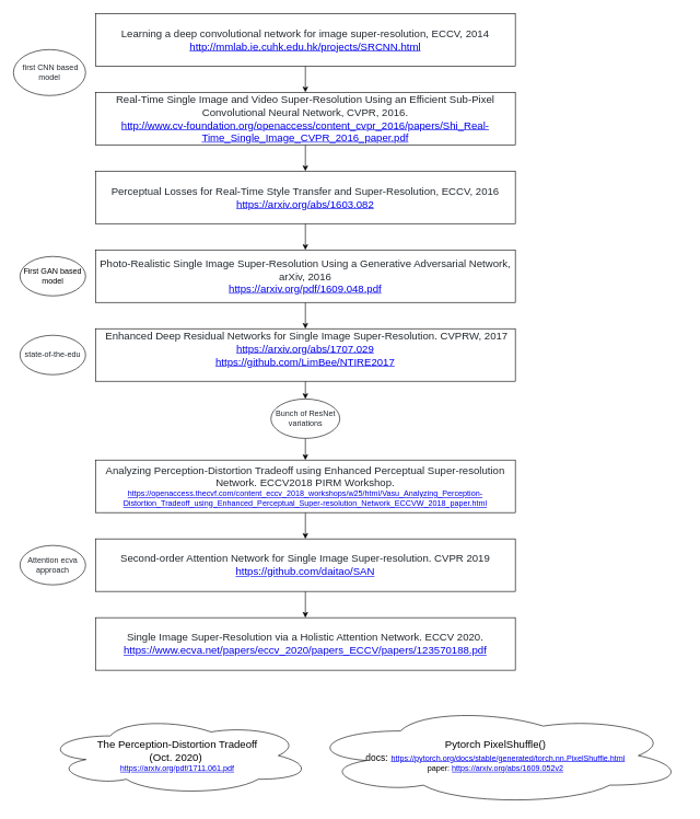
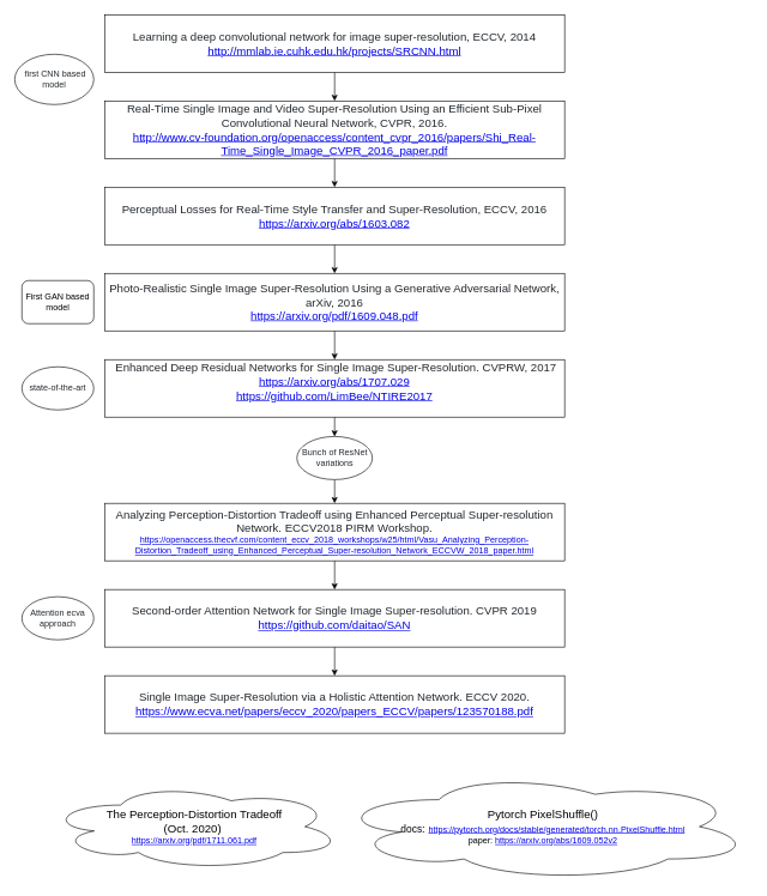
- <mxCell id="10" value="First GAN based model" style="ellipse;whiteSpace=wrap;html=1;" parent="1" vertex="1"><mxGeometry x="30" y="390" width="100" height="60" as="geometry" /></mxCell>
+ <mxCell id="10" value="First GAN based model" style="whiteSpace=wrap;html=1;rounded=1;" parent="1" vertex="1"><mxGeometry x="30" y="390" width="100" height="60" as="geometry" /></mxCell>
- <mxCell id="14" value="&lt;span style=&quot;color: rgb(36 , 41 , 46) ; font-family: , &amp;#34;blinkmacsystemfont&amp;#34; , &amp;#34;segoe ui&amp;#34; , &amp;#34;helvetica&amp;#34; , &amp;#34;arial&amp;#34; , sans-serif , &amp;#34;apple color emoji&amp;#34; , &amp;#34;segoe ui emoji&amp;#34; ; background-color: rgb(255 , 255 , 255)&quot;&gt;&lt;font style=&quot;font-size: 12px&quot;&gt;state-of-the-edu&lt;/font&gt;&lt;/span&gt;" style="ellipse;whiteSpace=wrap;html=1;" parent="1" vertex="1"><mxGeometry x="30" y="510" width="100" height="60" as="geometry" /></mxCell>
+ <mxCell id="14" value="&lt;span style=&quot;color: rgb(36 , 41 , 46) ; font-family: , &amp;#34;blinkmacsystemfont&amp;#34; , &amp;#34;segoe ui&amp;#34; , &amp;#34;helvetica&amp;#34; , &amp;#34;arial&amp;#34; , sans-serif , &amp;#34;apple color emoji&amp;#34; , &amp;#34;segoe ui emoji&amp;#34; ; background-color: rgb(255 , 255 , 255)&quot;&gt;&lt;font style=&quot;font-size: 12px&quot;&gt;state-of-the-art&lt;/font&gt;&lt;/span&gt;" style="ellipse;whiteSpace=wrap;html=1;" parent="1" vertex="1"><mxGeometry x="30" y="510" width="100" height="60" as="geometry" /></mxCell>
